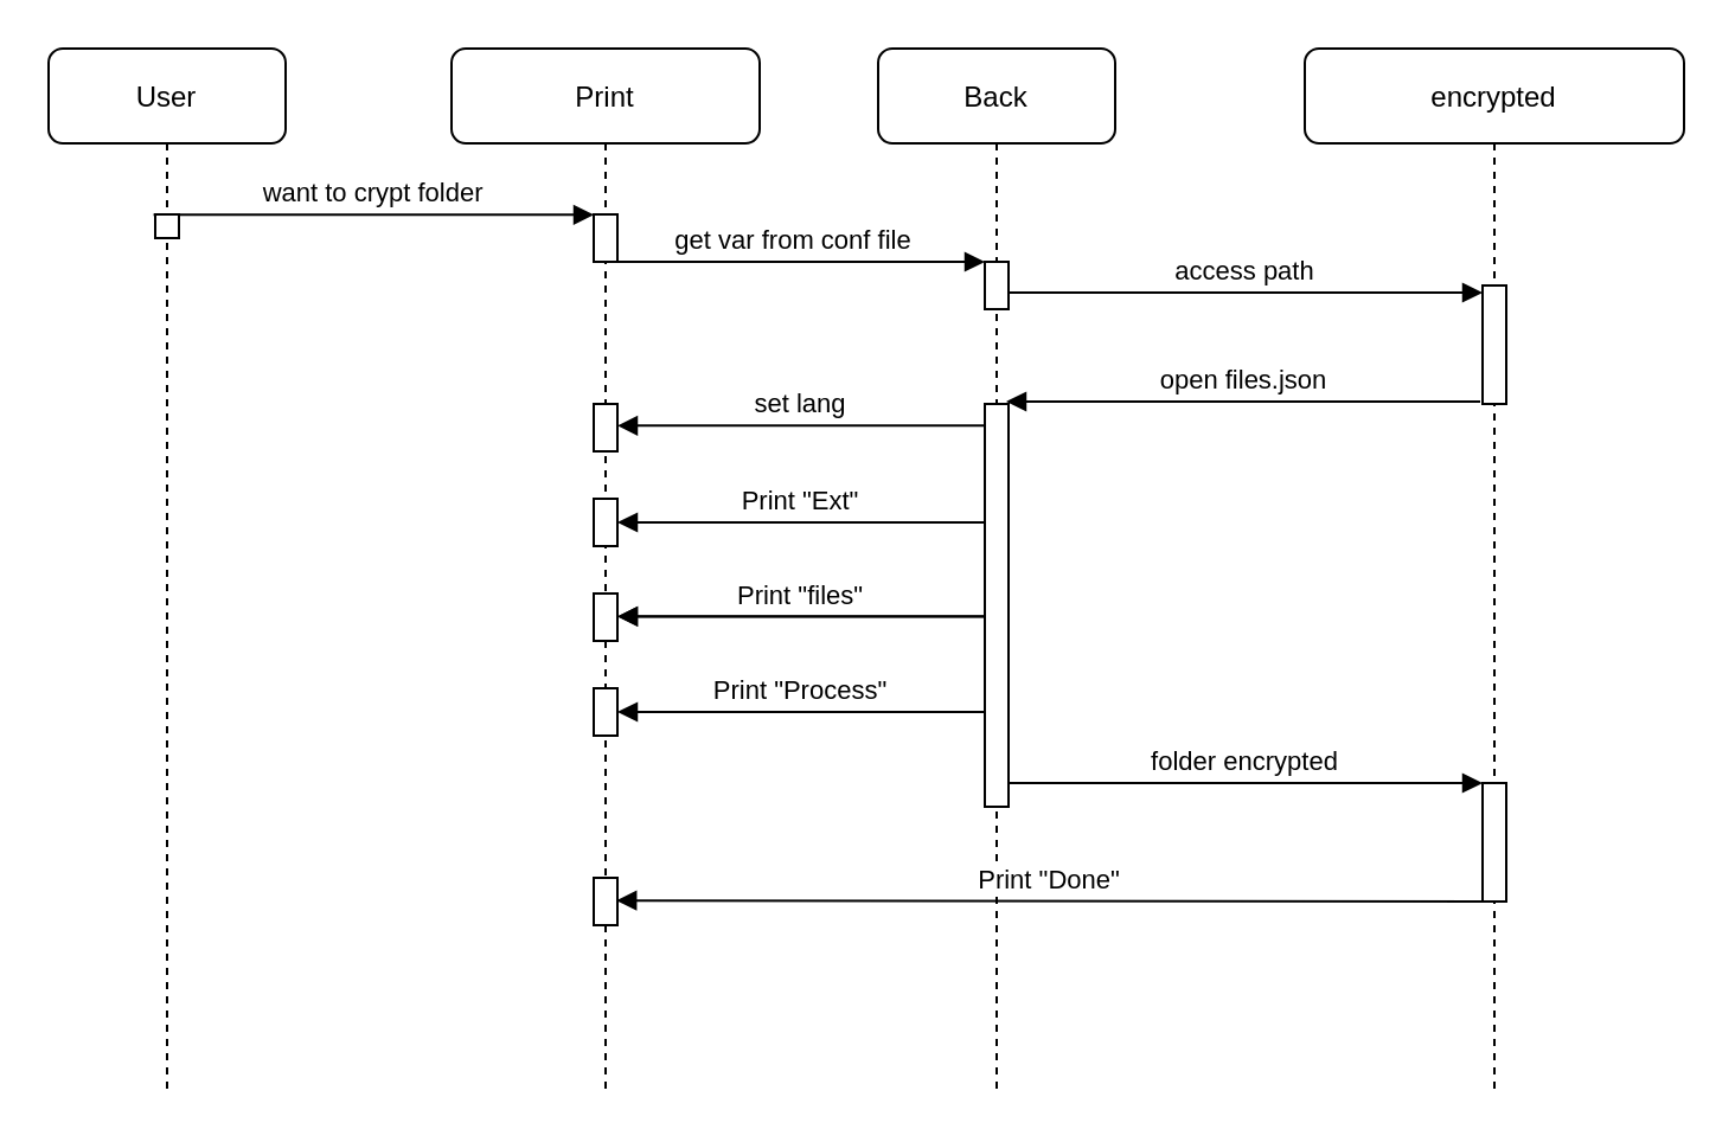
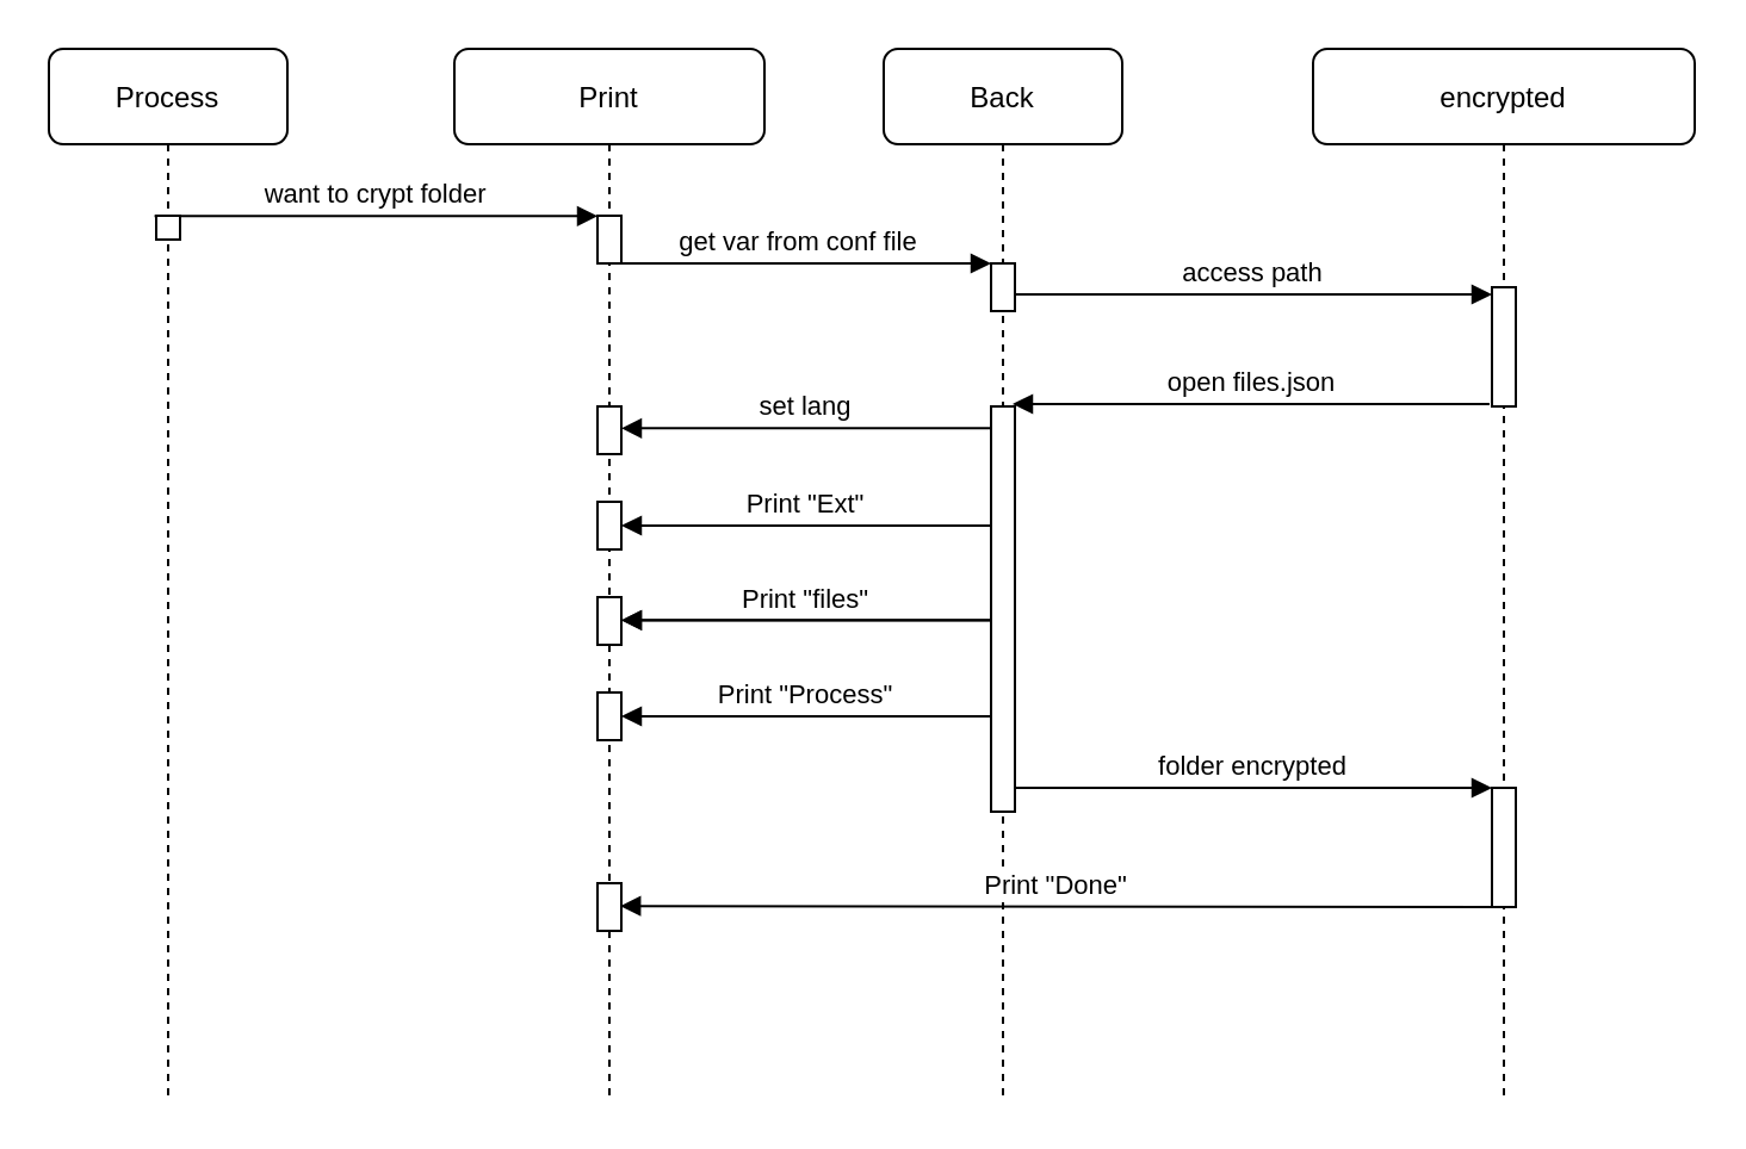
- <mxCell id="24" value="User" style="shape=umlLifeline;perimeter=lifelinePerimeter;container=1;collapsible=0;recursiveResize=0;rounded=1;shadow=0;strokeWidth=1;" parent="1" vertex="1"><mxGeometry x="20" y="20" width="100" height="440" as="geometry" /></mxCell>
+ <mxCell id="24" value="Process" style="shape=umlLifeline;perimeter=lifelinePerimeter;container=1;collapsible=0;recursiveResize=0;rounded=1;shadow=0;strokeWidth=1;" parent="1" vertex="1"><mxGeometry x="20" y="20" width="100" height="440" as="geometry" /></mxCell>
